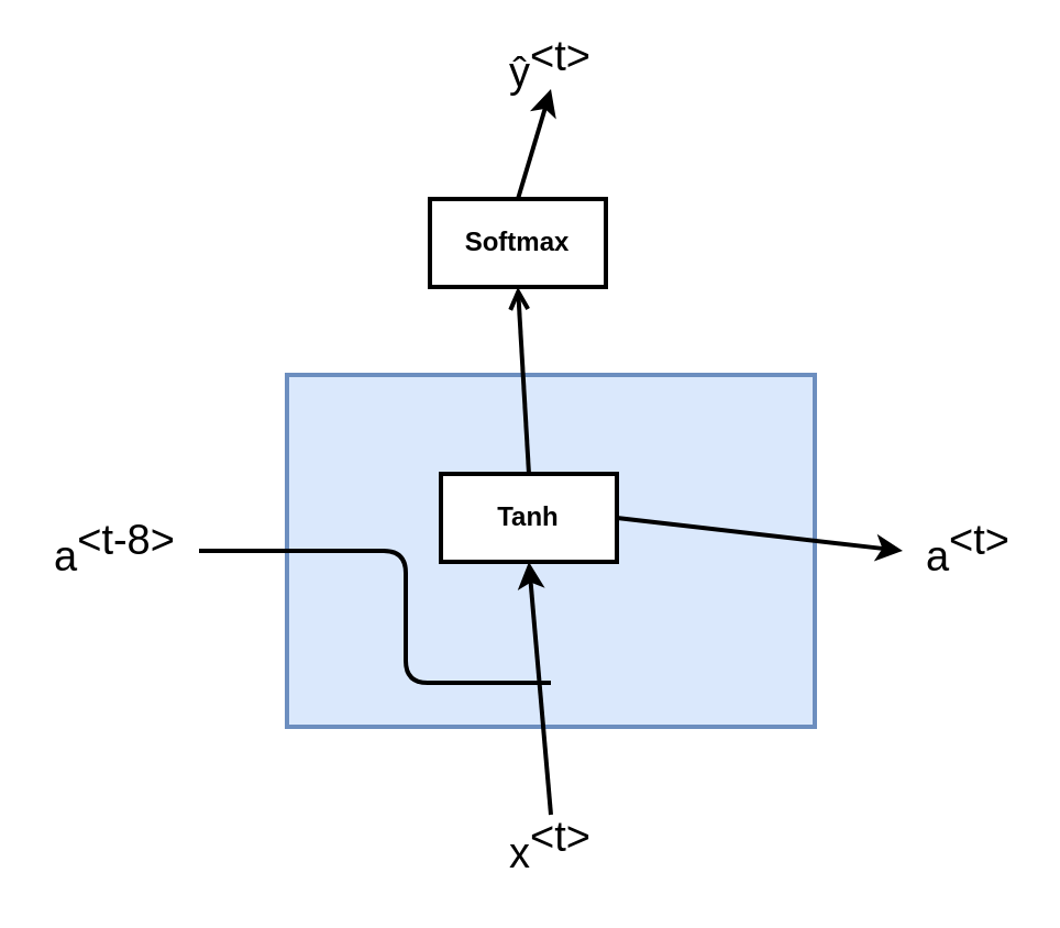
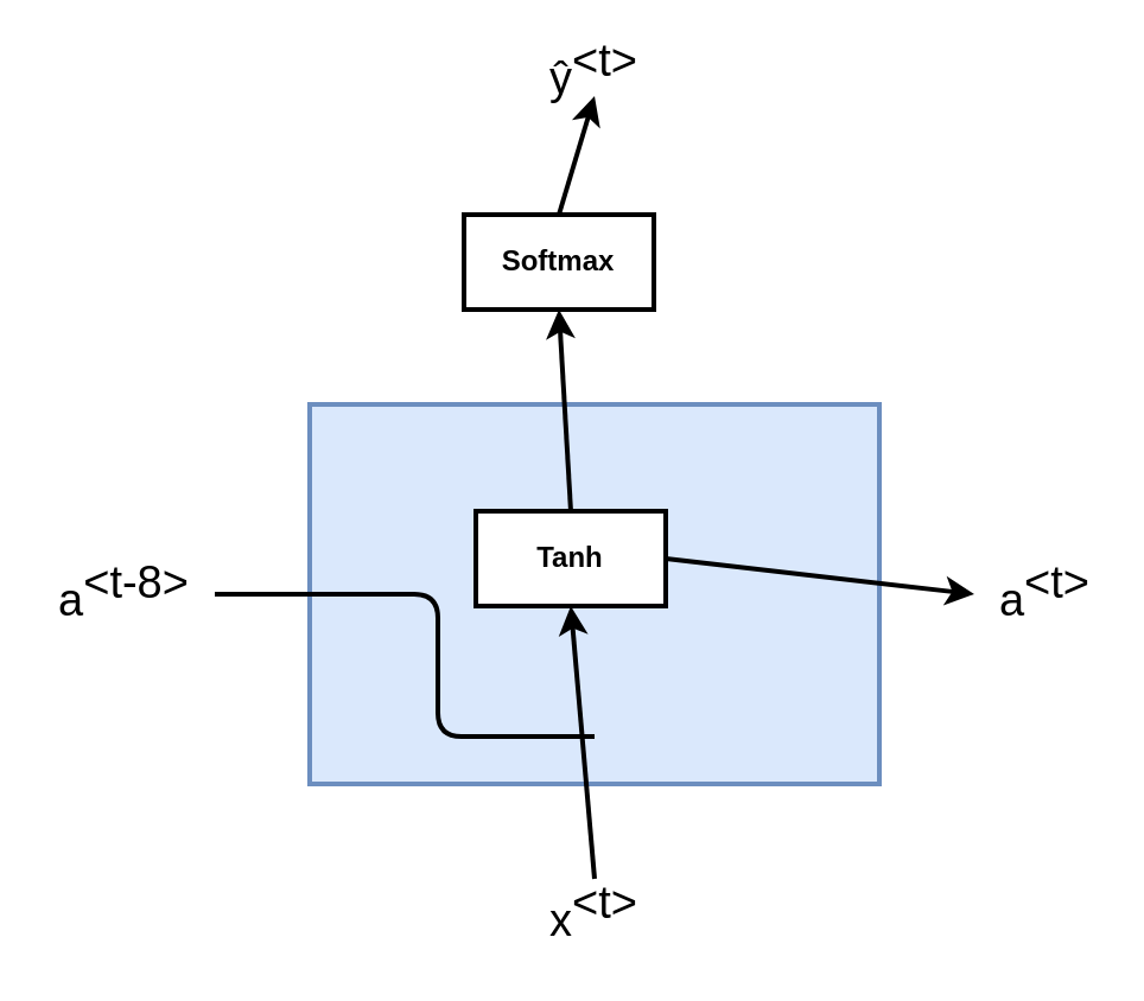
- <mxCell id="11" value="" style="endArrow=open;html=1;fontSize=19;exitX=0.5;exitY=0;exitDx=0;exitDy=0;entryX=0.5;entryY=1;entryDx=0;entryDy=0;strokeWidth=2;" parent="1" source="3" target="9" edge="1"><mxGeometry width="50" height="50" relative="1" as="geometry"><mxPoint x="314" y="260" as="sourcePoint" /><mxPoint x="530" y="260" as="targetPoint" /></mxGeometry></mxCell>
+ <mxCell id="11" value="" style="endArrow=classic;html=1;fontSize=19;exitX=0.5;exitY=0;exitDx=0;exitDy=0;entryX=0.5;entryY=1;entryDx=0;entryDy=0;strokeWidth=2;" parent="1" source="3" target="9" edge="1"><mxGeometry width="50" height="50" relative="1" as="geometry"><mxPoint x="314" y="260" as="sourcePoint" /><mxPoint x="530" y="260" as="targetPoint" /></mxGeometry></mxCell>
